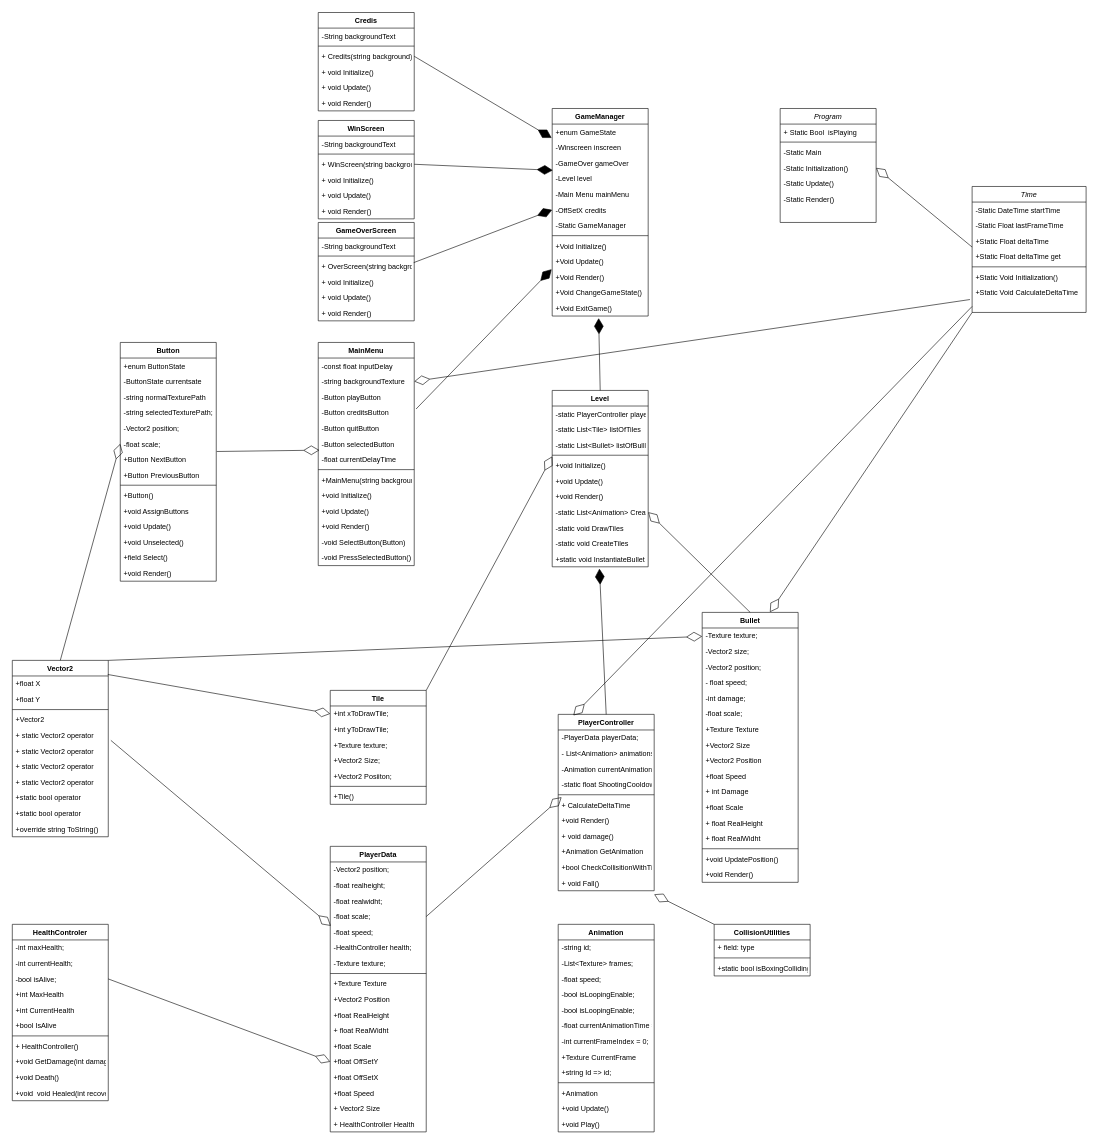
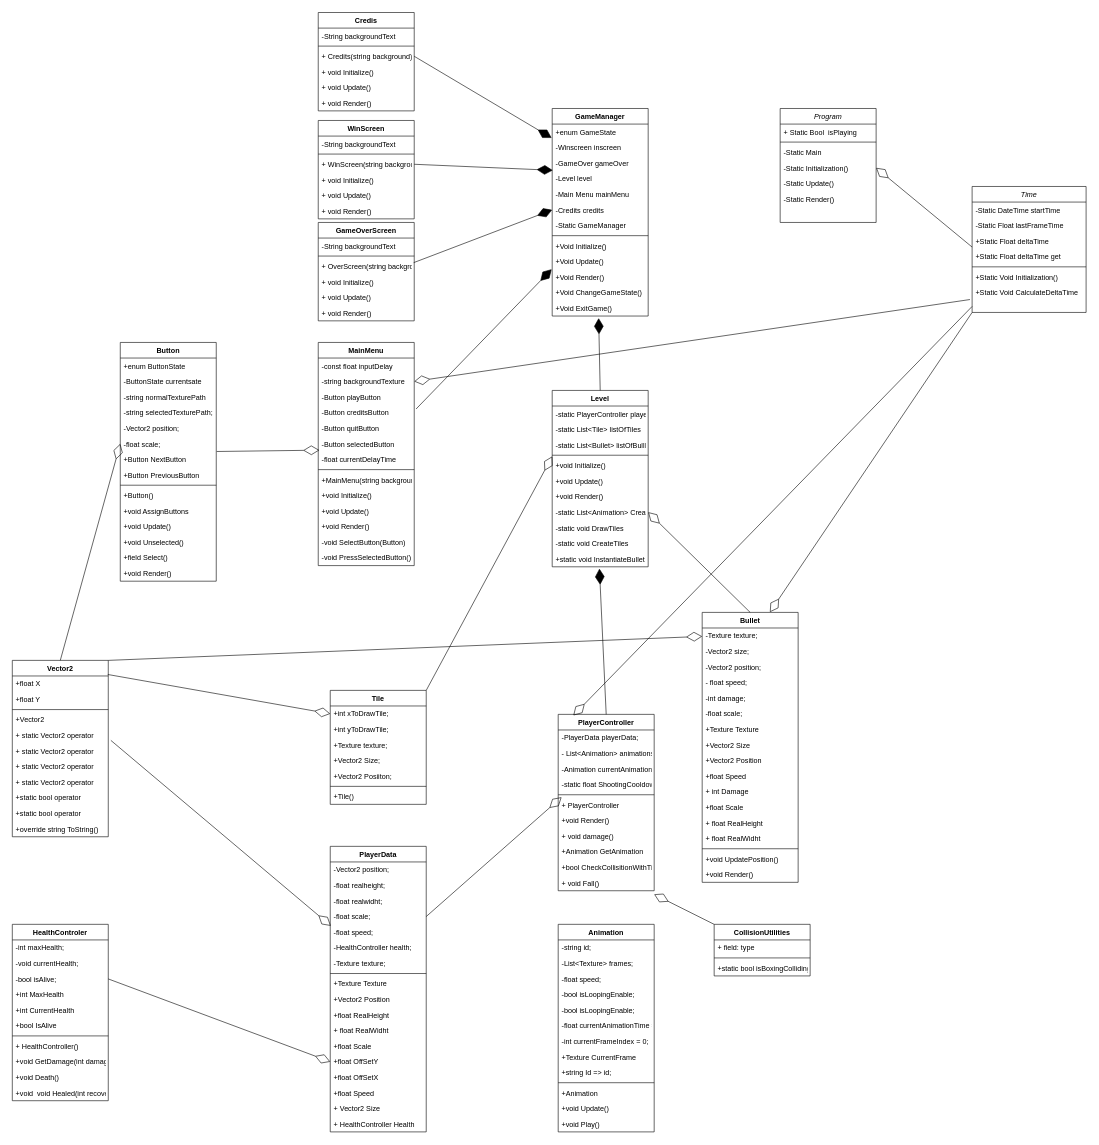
- <mxCell id="25" value="-OffSetX credits" style="text;strokeColor=none;fillColor=none;align=left;verticalAlign=top;spacingLeft=4;spacingRight=4;overflow=hidden;rotatable=0;points=[[0,0.5],[1,0.5]];portConstraint=eastwest;" vertex="1" parent="19"><mxGeometry y="156" width="160" height="26" as="geometry" /></mxCell>
+ <mxCell id="25" value="-Credits credits" style="text;strokeColor=none;fillColor=none;align=left;verticalAlign=top;spacingLeft=4;spacingRight=4;overflow=hidden;rotatable=0;points=[[0,0.5],[1,0.5]];portConstraint=eastwest;" vertex="1" parent="19"><mxGeometry y="156" width="160" height="26" as="geometry" /></mxCell>
- <mxCell id="122" value="+ CalculateDeltaTime" style="text;strokeColor=none;fillColor=none;align=left;verticalAlign=top;spacingLeft=4;spacingRight=4;overflow=hidden;rotatable=0;points=[[0,0.5],[1,0.5]];portConstraint=eastwest;" vertex="1" parent="116"><mxGeometry y="138" width="160" height="26" as="geometry" /></mxCell>
+ <mxCell id="122" value="+ PlayerController" style="text;strokeColor=none;fillColor=none;align=left;verticalAlign=top;spacingLeft=4;spacingRight=4;overflow=hidden;rotatable=0;points=[[0,0.5],[1,0.5]];portConstraint=eastwest;" vertex="1" parent="116"><mxGeometry y="138" width="160" height="26" as="geometry" /></mxCell>
- <mxCell id="150" value="-int currentHealth;" style="text;strokeColor=none;fillColor=none;align=left;verticalAlign=top;spacingLeft=4;spacingRight=4;overflow=hidden;rotatable=0;points=[[0,0.5],[1,0.5]];portConstraint=eastwest;" vertex="1" parent="148"><mxGeometry y="52" width="160" height="26" as="geometry" /></mxCell>
+ <mxCell id="150" value="-void currentHealth;" style="text;strokeColor=none;fillColor=none;align=left;verticalAlign=top;spacingLeft=4;spacingRight=4;overflow=hidden;rotatable=0;points=[[0,0.5],[1,0.5]];portConstraint=eastwest;" vertex="1" parent="148"><mxGeometry y="52" width="160" height="26" as="geometry" /></mxCell>
